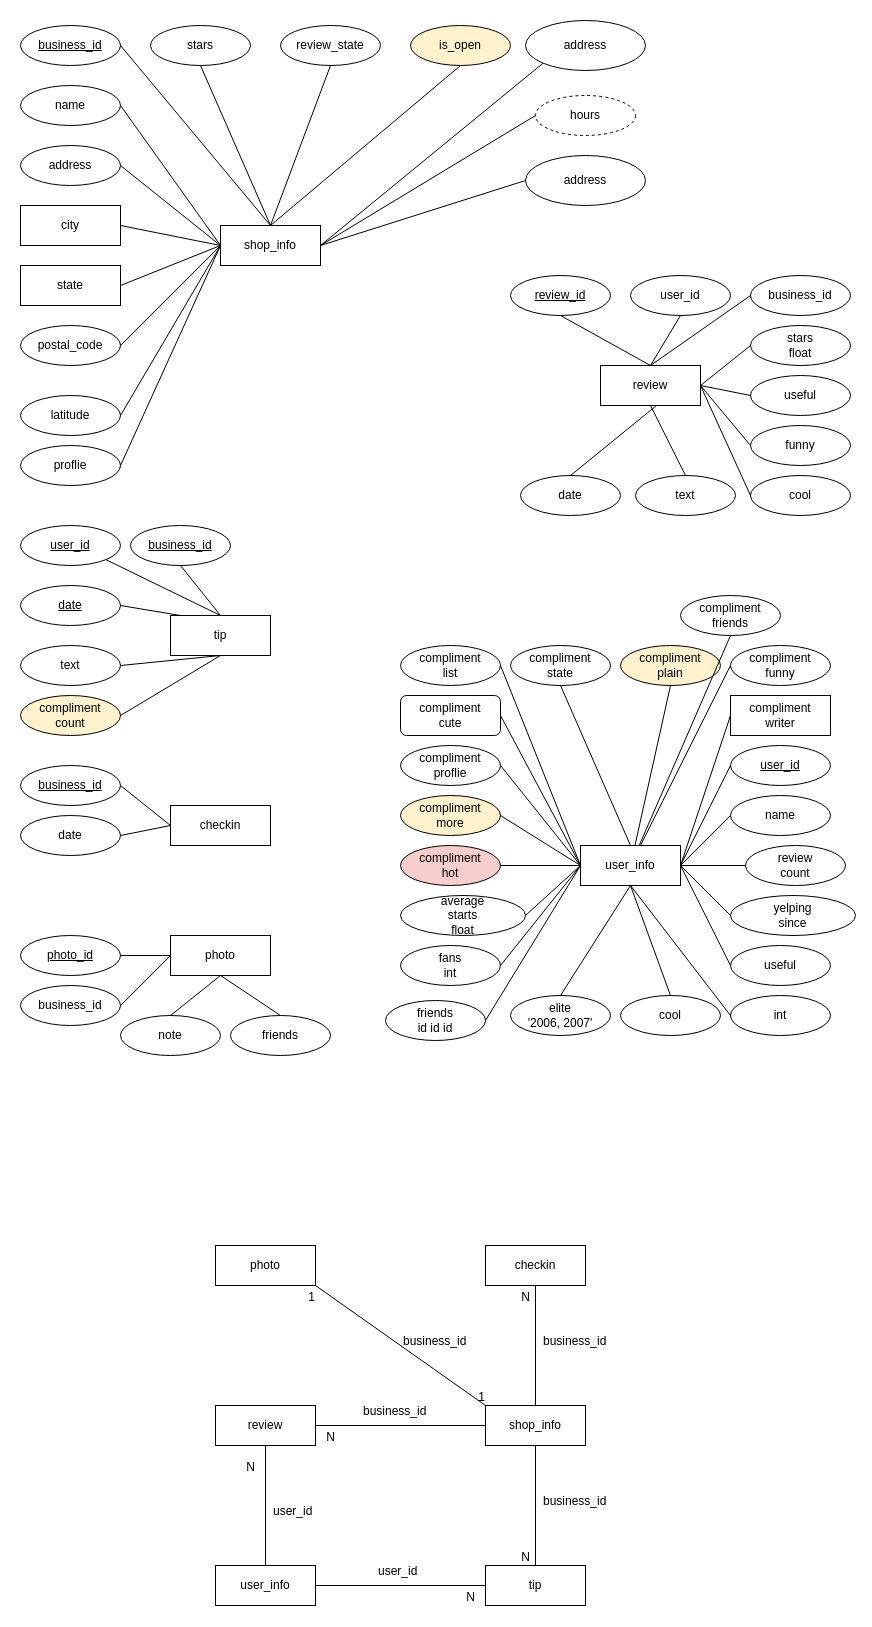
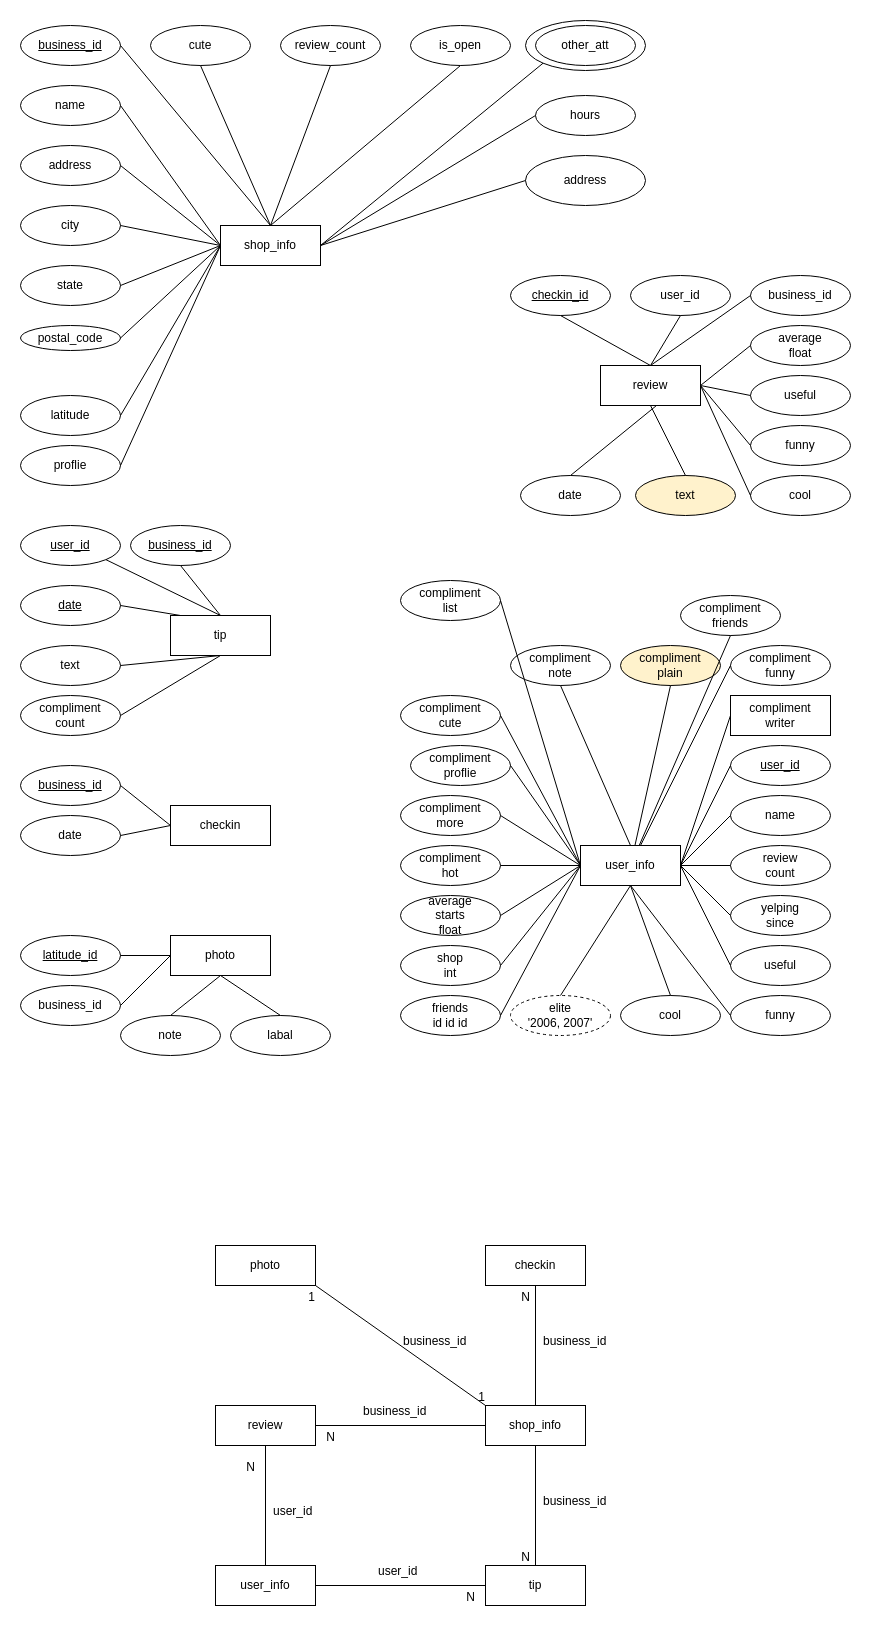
- <mxCell id="12" value="stars" style="ellipse;whiteSpace=wrap;html=1;align=center;" vertex="1" parent="1"><mxGeometry x="150" y="25" width="100" height="40" as="geometry" /></mxCell>
+ <mxCell id="12" value="cute" style="ellipse;whiteSpace=wrap;html=1;align=center;" vertex="1" parent="1"><mxGeometry x="150" y="25" width="100" height="40" as="geometry" /></mxCell>
- <mxCell id="13" value="review_state" style="ellipse;whiteSpace=wrap;html=1;align=center;" vertex="1" parent="1"><mxGeometry x="280" y="25" width="100" height="40" as="geometry" /></mxCell>
+ <mxCell id="13" value="review_count" style="ellipse;whiteSpace=wrap;html=1;align=center;" vertex="1" parent="1"><mxGeometry x="280" y="25" width="100" height="40" as="geometry" /></mxCell>
- <mxCell id="14" value="is_open" style="ellipse;whiteSpace=wrap;html=1;align=center;fillColor=#fff2cc;" vertex="1" parent="1"><mxGeometry x="410" y="25" width="100" height="40" as="geometry" /></mxCell>
+ <mxCell id="14" value="is_open" style="ellipse;whiteSpace=wrap;html=1;align=center;" vertex="1" parent="1"><mxGeometry x="410" y="25" width="100" height="40" as="geometry" /></mxCell>
+ <mxCell id="15" value="other_att" style="ellipse;whiteSpace=wrap;html=1;align=center;" vertex="1" parent="1"><mxGeometry x="535" y="25" width="100" height="40" as="geometry" /></mxCell>
- <mxCell id="16" value="hours" style="ellipse;whiteSpace=wrap;html=1;align=center;dashed=1;" vertex="1" parent="1"><mxGeometry x="535" y="95" width="100" height="40" as="geometry" /></mxCell>
+ <mxCell id="16" value="hours" style="ellipse;whiteSpace=wrap;html=1;align=center;" vertex="1" parent="1"><mxGeometry x="535" y="95" width="100" height="40" as="geometry" /></mxCell>
- <mxCell id="7" value="city" style="whiteSpace=wrap;html=1;align=center;rounded=0;" vertex="1" parent="1"><mxGeometry x="20" y="205" width="100" height="40" as="geometry" /></mxCell>
+ <mxCell id="7" value="city" style="ellipse;whiteSpace=wrap;html=1;align=center;" vertex="1" parent="1"><mxGeometry x="20" y="205" width="100" height="40" as="geometry" /></mxCell>
- <mxCell id="8" value="state" style="whiteSpace=wrap;html=1;align=center;rounded=0;" vertex="1" parent="1"><mxGeometry x="20" y="265" width="100" height="40" as="geometry" /></mxCell>
+ <mxCell id="8" value="state" style="ellipse;whiteSpace=wrap;html=1;align=center;" vertex="1" parent="1"><mxGeometry x="20" y="265" width="100" height="40" as="geometry" /></mxCell>
- <mxCell id="33" value="review_id" style="ellipse;whiteSpace=wrap;html=1;align=center;fontStyle=4;" vertex="1" parent="1"><mxGeometry x="510" y="275" width="100" height="40" as="geometry" /></mxCell>
+ <mxCell id="33" value="checkin_id" style="ellipse;whiteSpace=wrap;html=1;align=center;fontStyle=4;" vertex="1" parent="1"><mxGeometry x="510" y="275" width="100" height="40" as="geometry" /></mxCell>
- <mxCell id="9" value="postal_code" style="ellipse;whiteSpace=wrap;html=1;align=center;" vertex="1" parent="1"><mxGeometry x="20" y="325" width="100" height="40" as="geometry" /></mxCell>
+ <mxCell id="9" value="postal_code" style="ellipse;whiteSpace=wrap;html=1;align=center;" vertex="1" parent="1"><mxGeometry x="20" y="325" width="100" height="25" as="geometry" /></mxCell>
- <mxCell id="36" value="stars&lt;br&gt;float" style="ellipse;whiteSpace=wrap;html=1;align=center;" vertex="1" parent="1"><mxGeometry x="750" y="325" width="100" height="40" as="geometry" /></mxCell>
+ <mxCell id="36" value="average&lt;br&gt;float" style="ellipse;whiteSpace=wrap;html=1;align=center;" vertex="1" parent="1"><mxGeometry x="750" y="325" width="100" height="40" as="geometry" /></mxCell>
- <mxCell id="40" value="text" style="ellipse;whiteSpace=wrap;html=1;align=center;" vertex="1" parent="1"><mxGeometry x="635" y="475" width="100" height="40" as="geometry" /></mxCell>
+ <mxCell id="40" value="text" style="ellipse;whiteSpace=wrap;html=1;align=center;fillColor=#fff2cc;" vertex="1" parent="1"><mxGeometry x="635" y="475" width="100" height="40" as="geometry" /></mxCell>
- <mxCell id="78" value="compliment&lt;br&gt;list" style="ellipse;whiteSpace=wrap;html=1;align=center;" vertex="1" parent="1"><mxGeometry x="400" y="645" width="100" height="40" as="geometry" /></mxCell>
+ <mxCell id="78" value="compliment&lt;br&gt;list" style="ellipse;whiteSpace=wrap;html=1;align=center;" vertex="1" parent="1"><mxGeometry x="400" y="580" width="100" height="40" as="geometry" /></mxCell>
- <mxCell id="79" value="compliment&lt;br&gt;state" style="ellipse;whiteSpace=wrap;html=1;align=center;" vertex="1" parent="1"><mxGeometry x="510" y="645" width="100" height="40" as="geometry" /></mxCell>
+ <mxCell id="79" value="compliment&lt;br&gt;note" style="ellipse;whiteSpace=wrap;html=1;align=center;" vertex="1" parent="1"><mxGeometry x="510" y="645" width="100" height="40" as="geometry" /></mxCell>
- <mxCell id="56" value="compliment&lt;br&gt;count" style="ellipse;whiteSpace=wrap;html=1;align=center;fillColor=#fff2cc;" vertex="1" parent="1"><mxGeometry x="20" y="695" width="100" height="40" as="geometry" /></mxCell>
+ <mxCell id="56" value="compliment&lt;br&gt;count" style="ellipse;whiteSpace=wrap;html=1;align=center;" vertex="1" parent="1"><mxGeometry x="20" y="695" width="100" height="40" as="geometry" /></mxCell>
- <mxCell id="77" value="compliment&lt;br&gt;cute" style="whiteSpace=wrap;html=1;align=center;rounded=1;" vertex="1" parent="1"><mxGeometry x="400" y="695" width="100" height="40" as="geometry" /></mxCell>
+ <mxCell id="77" value="compliment&lt;br&gt;cute" style="ellipse;whiteSpace=wrap;html=1;align=center;" vertex="1" parent="1"><mxGeometry x="400" y="695" width="100" height="40" as="geometry" /></mxCell>
- <mxCell id="76" value="compliment&lt;br&gt;proflie" style="ellipse;whiteSpace=wrap;html=1;align=center;" vertex="1" parent="1"><mxGeometry x="400" y="745" width="100" height="40" as="geometry" /></mxCell>
+ <mxCell id="76" value="compliment&lt;br&gt;proflie" style="ellipse;whiteSpace=wrap;html=1;align=center;" vertex="1" parent="1"><mxGeometry x="410" y="745" width="100" height="40" as="geometry" /></mxCell>
- <mxCell id="75" value="compliment&lt;br&gt;more" style="ellipse;whiteSpace=wrap;html=1;align=center;fillColor=#fff2cc;" vertex="1" parent="1"><mxGeometry x="400" y="795" width="100" height="40" as="geometry" /></mxCell>
+ <mxCell id="75" value="compliment&lt;br&gt;more" style="ellipse;whiteSpace=wrap;html=1;align=center;" vertex="1" parent="1"><mxGeometry x="400" y="795" width="100" height="40" as="geometry" /></mxCell>
- <mxCell id="74" value="compliment&lt;br&gt;hot" style="ellipse;whiteSpace=wrap;html=1;align=center;fillColor=#f8cecc;" vertex="1" parent="1"><mxGeometry x="400" y="845" width="100" height="40" as="geometry" /></mxCell>
+ <mxCell id="74" value="compliment&lt;br&gt;hot" style="ellipse;whiteSpace=wrap;html=1;align=center;" vertex="1" parent="1"><mxGeometry x="400" y="845" width="100" height="40" as="geometry" /></mxCell>
- <mxCell id="65" value="review&lt;br&gt;count" style="ellipse;whiteSpace=wrap;html=1;align=center;" vertex="1" parent="1"><mxGeometry x="745" y="845" width="100" height="40" as="geometry" /></mxCell>
+ <mxCell id="65" value="review&lt;br&gt;count" style="ellipse;whiteSpace=wrap;html=1;align=center;" vertex="1" parent="1"><mxGeometry x="730" y="845" width="100" height="40" as="geometry" /></mxCell>
- <mxCell id="73" value="average&lt;br&gt;starts&lt;br&gt;float" style="ellipse;whiteSpace=wrap;html=1;align=center;" vertex="1" parent="1"><mxGeometry x="400" y="895" width="125" height="40" as="geometry" /></mxCell>
+ <mxCell id="73" value="average&lt;br&gt;starts&lt;br&gt;float" style="ellipse;whiteSpace=wrap;html=1;align=center;" vertex="1" parent="1"><mxGeometry x="400" y="895" width="100" height="40" as="geometry" /></mxCell>
- <mxCell id="66" value="yelping&lt;br&gt;since" style="ellipse;whiteSpace=wrap;html=1;align=center;" vertex="1" parent="1"><mxGeometry x="730" y="895" width="125" height="40" as="geometry" /></mxCell>
+ <mxCell id="66" value="yelping&lt;br&gt;since" style="ellipse;whiteSpace=wrap;html=1;align=center;" vertex="1" parent="1"><mxGeometry x="730" y="895" width="100" height="40" as="geometry" /></mxCell>
- <mxCell id="108" value="photo_id" style="ellipse;whiteSpace=wrap;html=1;align=center;fontStyle=4;" vertex="1" parent="1"><mxGeometry x="20" y="935" width="100" height="40" as="geometry" /></mxCell>
+ <mxCell id="108" value="latitude_id" style="ellipse;whiteSpace=wrap;html=1;align=center;fontStyle=4;" vertex="1" parent="1"><mxGeometry x="20" y="935" width="100" height="40" as="geometry" /></mxCell>
- <mxCell id="72" value="fans&lt;br&gt;int" style="ellipse;whiteSpace=wrap;html=1;align=center;" vertex="1" parent="1"><mxGeometry x="400" y="945" width="100" height="40" as="geometry" /></mxCell>
+ <mxCell id="72" value="shop&lt;br&gt;int" style="ellipse;whiteSpace=wrap;html=1;align=center;" vertex="1" parent="1"><mxGeometry x="400" y="945" width="100" height="40" as="geometry" /></mxCell>
- <mxCell id="70" value="elite&lt;br&gt;'2006, 2007'" style="ellipse;whiteSpace=wrap;html=1;align=center;" vertex="1" parent="1"><mxGeometry x="510" y="995" width="100" height="40" as="geometry" /></mxCell>
+ <mxCell id="70" value="elite&lt;br&gt;'2006, 2007'" style="ellipse;whiteSpace=wrap;html=1;align=center;dashed=1;" vertex="1" parent="1"><mxGeometry x="510" y="995" width="100" height="40" as="geometry" /></mxCell>
- <mxCell id="68" value="int" style="ellipse;whiteSpace=wrap;html=1;align=center;" vertex="1" parent="1"><mxGeometry x="730" y="995" width="100" height="40" as="geometry" /></mxCell>
+ <mxCell id="68" value="funny" style="ellipse;whiteSpace=wrap;html=1;align=center;" vertex="1" parent="1"><mxGeometry x="730" y="995" width="100" height="40" as="geometry" /></mxCell>
- <mxCell id="71" value="friends&lt;br&gt;id id id" style="ellipse;whiteSpace=wrap;html=1;align=center;" vertex="1" parent="1"><mxGeometry x="385" y="1000" width="100" height="40" as="geometry" /></mxCell>
+ <mxCell id="71" value="friends&lt;br&gt;id id id" style="ellipse;whiteSpace=wrap;html=1;align=center;" vertex="1" parent="1"><mxGeometry x="400" y="995" width="100" height="40" as="geometry" /></mxCell>
- <mxCell id="114" value="friends" style="ellipse;whiteSpace=wrap;html=1;align=center;" vertex="1" parent="1"><mxGeometry x="230" y="1015" width="100" height="40" as="geometry" /></mxCell>
+ <mxCell id="114" value="labal" style="ellipse;whiteSpace=wrap;html=1;align=center;" vertex="1" parent="1"><mxGeometry x="230" y="1015" width="100" height="40" as="geometry" /></mxCell>
